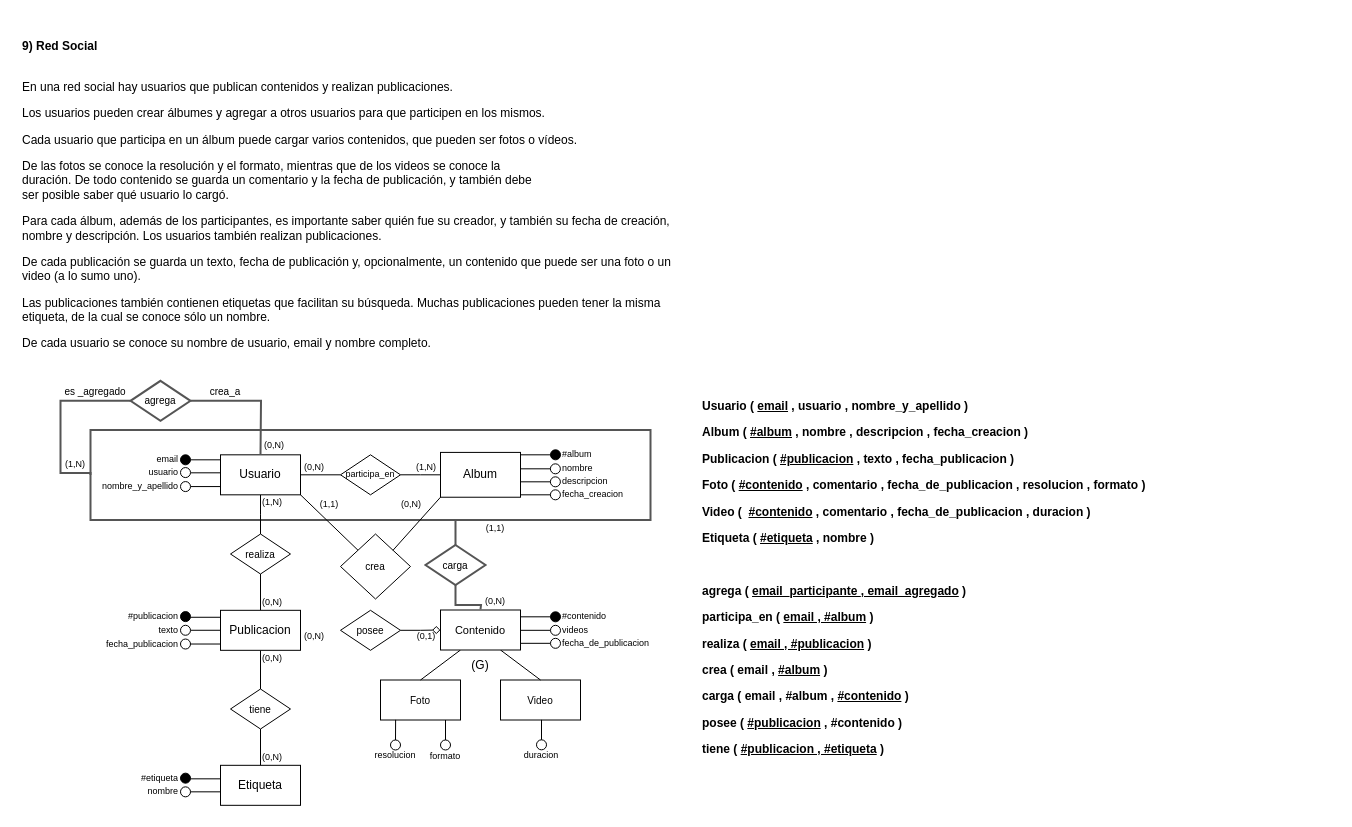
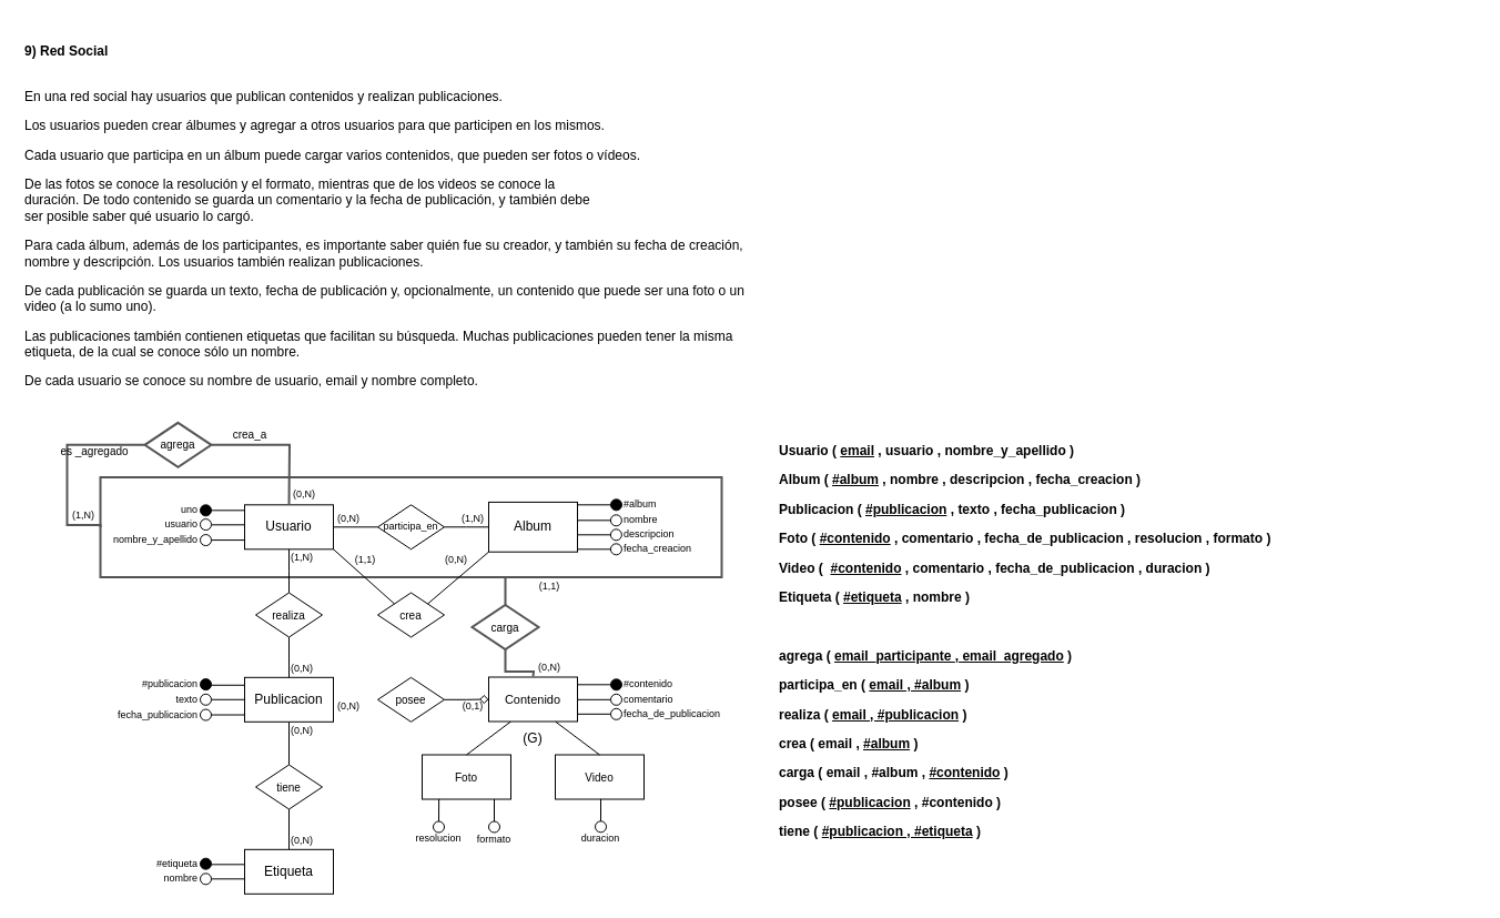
- <mxCell id="91" value="es _agregado" style="text;strokeColor=none;align=center;fillColor=none;html=1;verticalAlign=middle;whiteSpace=wrap;rounded=0;fontSize=10;" parent="1" vertex="1"><mxGeometry x="60" y="383.09" width="70" height="15.14" as="geometry" /></mxCell>
+ <mxCell id="91" value="es _agregado" style="text;strokeColor=none;align=center;fillColor=none;html=1;verticalAlign=middle;whiteSpace=wrap;rounded=0;fontSize=10;" parent="1" vertex="1"><mxGeometry x="50" y="398.09" width="70" height="15.14" as="geometry" /></mxCell>
- <mxCell id="24" value="&lt;div style=&quot;text-align: left;&quot;&gt;&lt;span style=&quot;text-wrap-mode: nowrap;&quot;&gt;email&lt;/span&gt;&lt;/div&gt;" style="text;html=1;align=right;verticalAlign=middle;whiteSpace=wrap;rounded=1;fontSize=9;" parent="1" vertex="1"><mxGeometry x="140" y="454.32" width="40" height="10" as="geometry" /></mxCell>
+ <mxCell id="24" value="&lt;div style=&quot;text-align: left;&quot;&gt;&lt;span style=&quot;text-wrap-mode: nowrap;&quot;&gt;uno&lt;/span&gt;&lt;/div&gt;" style="text;html=1;align=right;verticalAlign=middle;whiteSpace=wrap;rounded=1;fontSize=9;" parent="1" vertex="1"><mxGeometry x="140" y="454.32" width="40" height="10" as="geometry" /></mxCell>
- <mxCell id="85" value="&lt;font size=&quot;1&quot;&gt;crea&lt;/font&gt;" style="rhombus;whiteSpace=wrap;html=1;align=center;fontSize=8;" parent="1" vertex="1"><mxGeometry x="340" y="533.5" width="70" height="65" as="geometry" /></mxCell>
+ <mxCell id="85" value="&lt;font size=&quot;1&quot;&gt;crea&lt;/font&gt;" style="rhombus;whiteSpace=wrap;html=1;align=center;fontSize=8;" parent="1" vertex="1"><mxGeometry x="340" y="533.5" width="60" height="40" as="geometry" /></mxCell>
- <mxCell id="43" value="&lt;span style=&quot;text-wrap-mode: nowrap;&quot;&gt;videos&lt;/span&gt;" style="text;html=1;align=left;verticalAlign=middle;whiteSpace=wrap;rounded=0;fontSize=9;container=0;" parent="1" vertex="1"><mxGeometry x="560" y="624.82" width="30" height="10" as="geometry" /></mxCell>
+ <mxCell id="43" value="&lt;span style=&quot;text-wrap-mode: nowrap;&quot;&gt;comentario&lt;/span&gt;" style="text;html=1;align=left;verticalAlign=middle;whiteSpace=wrap;rounded=0;fontSize=9;container=0;" parent="1" vertex="1"><mxGeometry x="560" y="624.82" width="30" height="10" as="geometry" /></mxCell>
